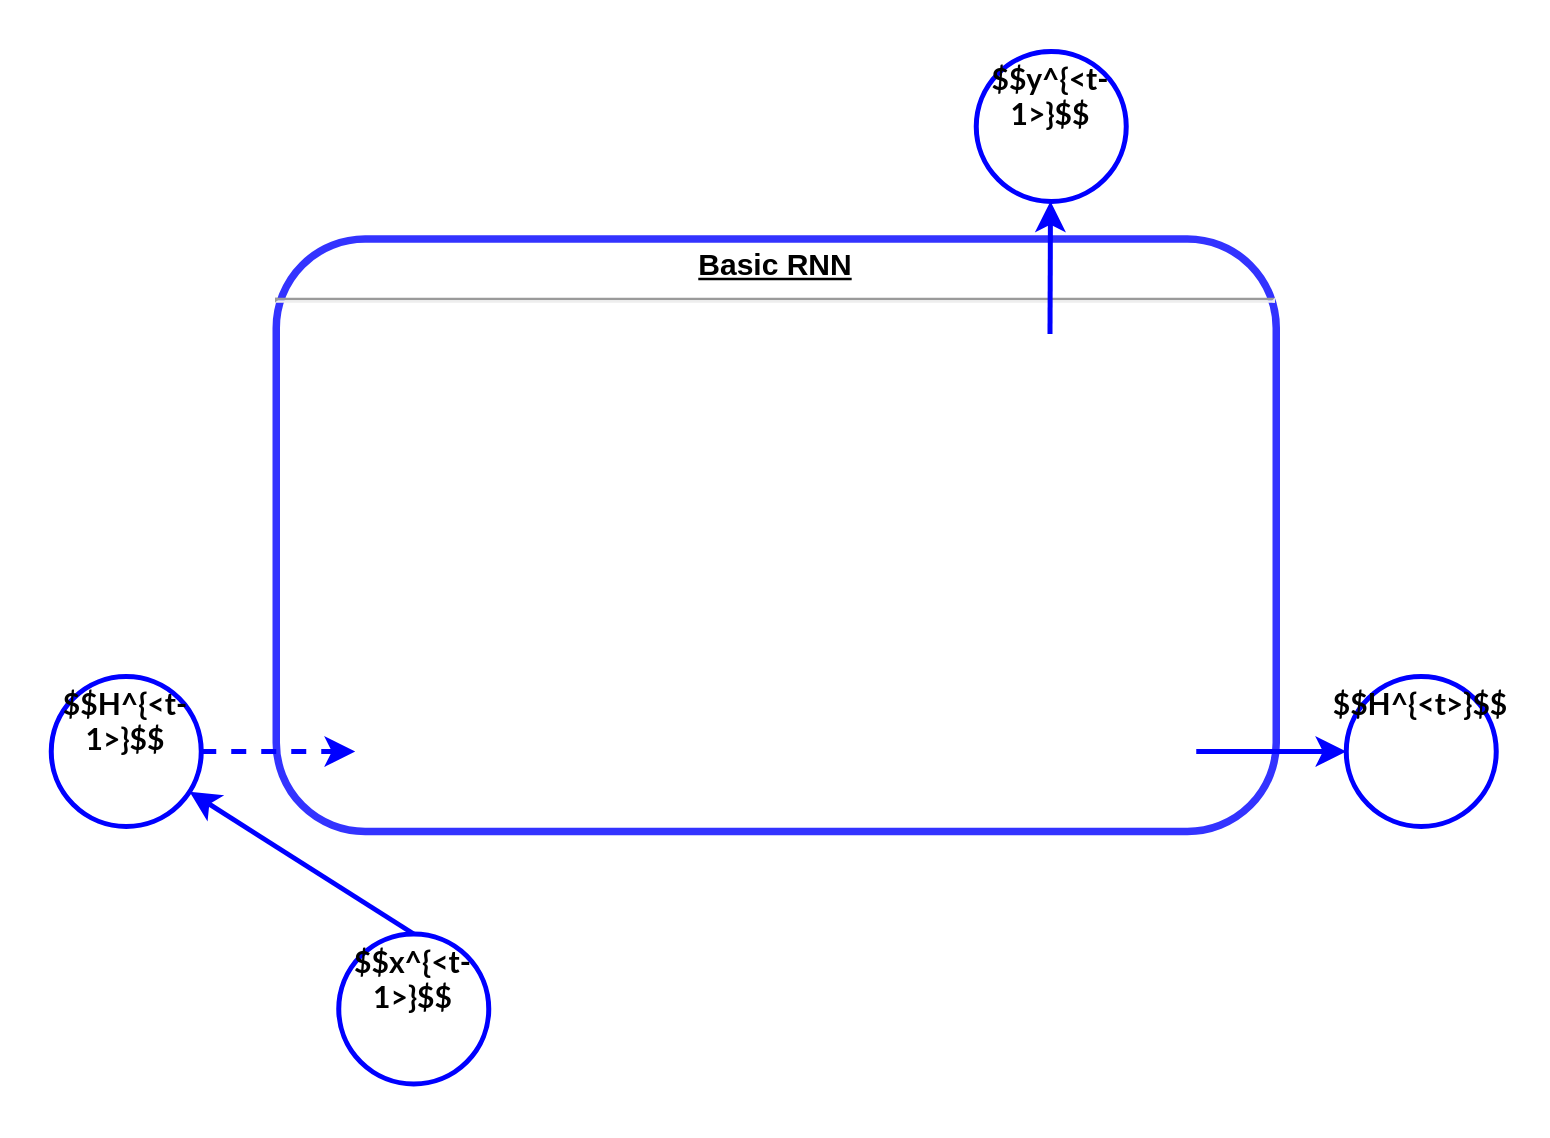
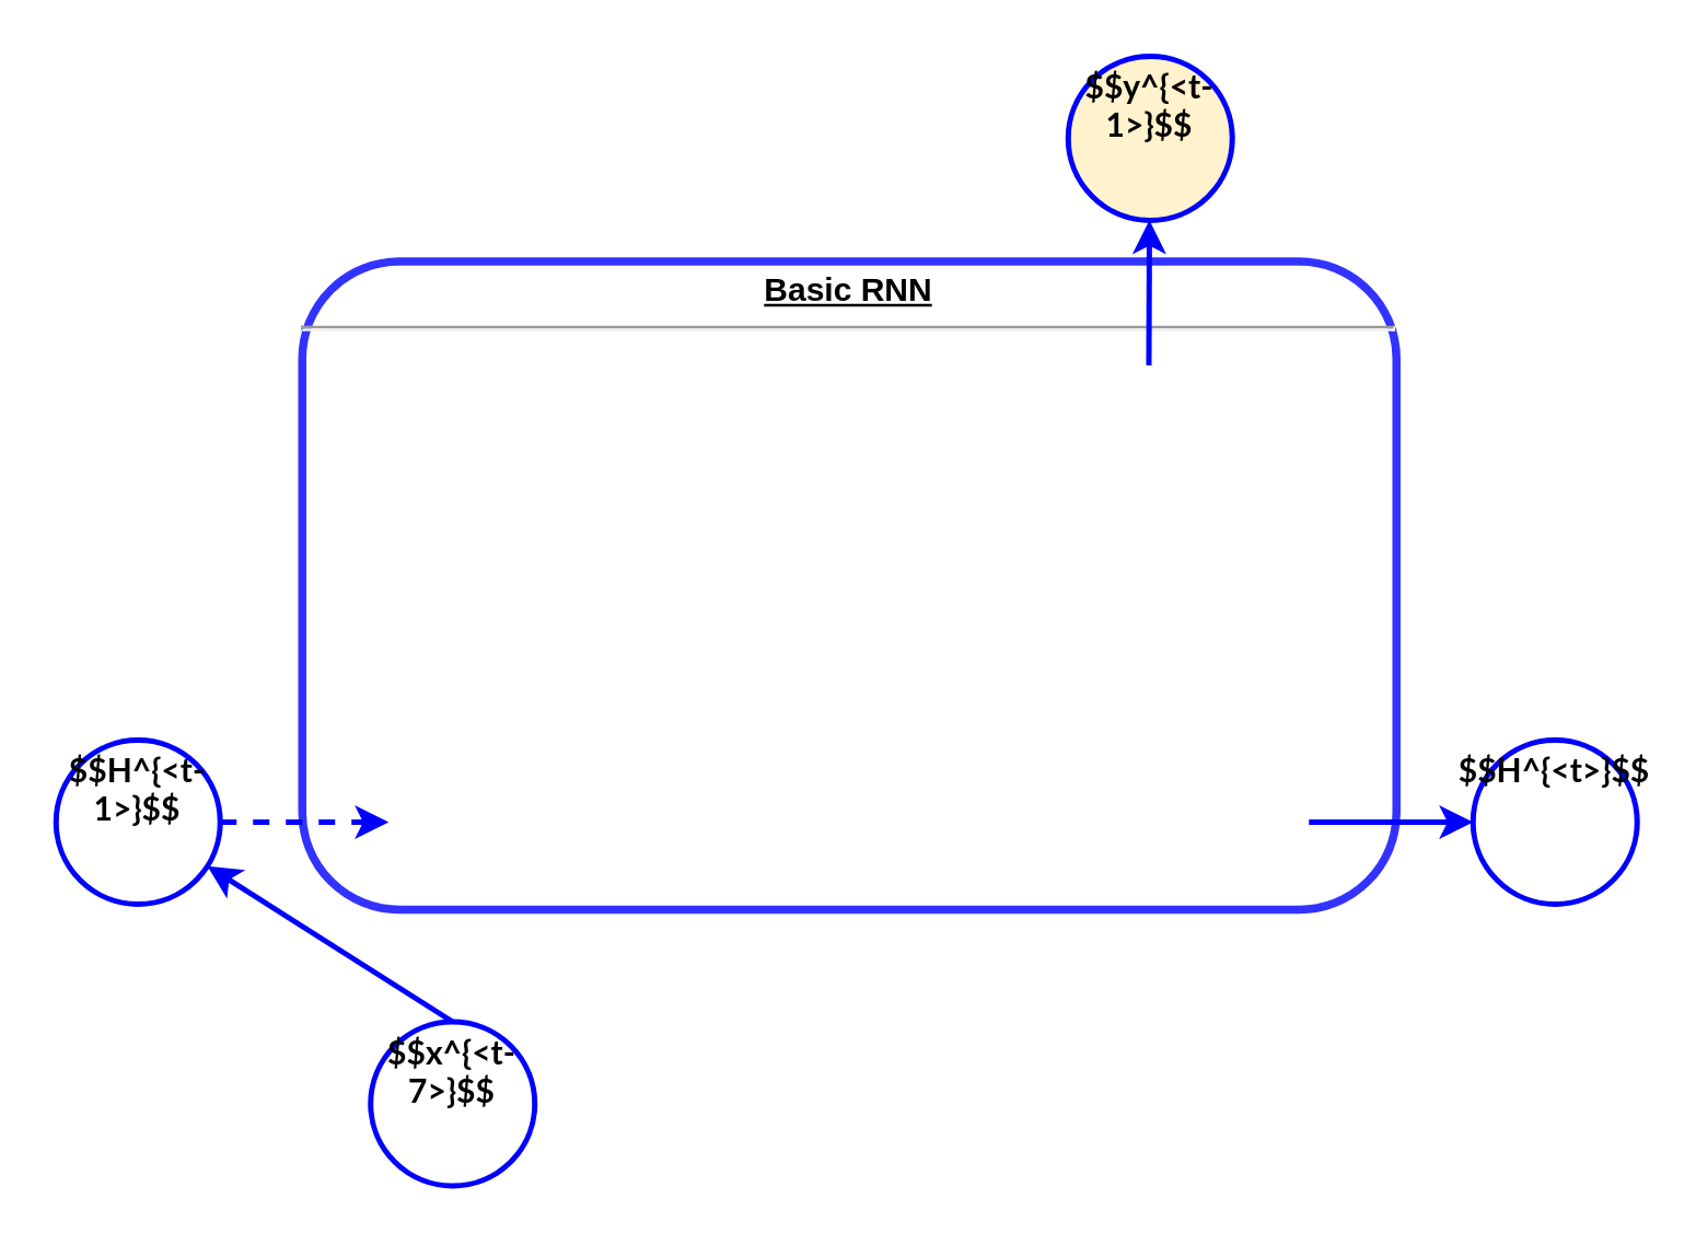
- <mxCell id="6" value="&lt;span style=&quot;white-space: normal&quot;&gt;$$y^{&amp;lt;t-1&amp;gt;}$$&lt;br&gt;&lt;/span&gt;" style="ellipse;whiteSpace=wrap;html=1;aspect=fixed;strokeColor=#0000FF;strokeWidth=2;spacing=0;fontStyle=1;fontFamily=Lato;horizontal=1;verticalAlign=top;" vertex="1" parent="1"><mxGeometry x="390" width="60" height="60" as="geometry" y="20" /></mxCell>
+ <mxCell id="6" value="&lt;span style=&quot;white-space: normal&quot;&gt;$$y^{&amp;lt;t-1&amp;gt;}$$&lt;br&gt;&lt;/span&gt;" style="ellipse;whiteSpace=wrap;html=1;aspect=fixed;strokeColor=#0000FF;strokeWidth=2;spacing=0;fontStyle=1;fontFamily=Lato;horizontal=1;verticalAlign=top;fillColor=#fff2cc;" vertex="1" parent="1"><mxGeometry x="390" width="60" height="60" as="geometry" y="20" /></mxCell>
- <mxCell id="5" value="&lt;span style=&quot;white-space: normal&quot;&gt;$$x^{&amp;lt;t-1&amp;gt;}$$&lt;br&gt;&lt;/span&gt;" style="ellipse;whiteSpace=wrap;html=1;aspect=fixed;strokeColor=#0000FF;strokeWidth=2;spacing=0;fontStyle=1;fontFamily=Lato;horizontal=1;verticalAlign=top;" vertex="1" parent="1"><mxGeometry x="135" y="373" width="60" height="60" as="geometry" /></mxCell>
+ <mxCell id="5" value="&lt;span style=&quot;white-space: normal&quot;&gt;$$x^{&amp;lt;t-7&amp;gt;}$$&lt;br&gt;&lt;/span&gt;" style="ellipse;whiteSpace=wrap;html=1;aspect=fixed;strokeColor=#0000FF;strokeWidth=2;spacing=0;fontStyle=1;fontFamily=Lato;horizontal=1;verticalAlign=top;" vertex="1" parent="1"><mxGeometry x="135" y="373" width="60" height="60" as="geometry" /></mxCell>
